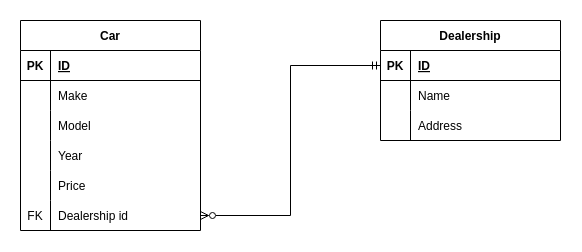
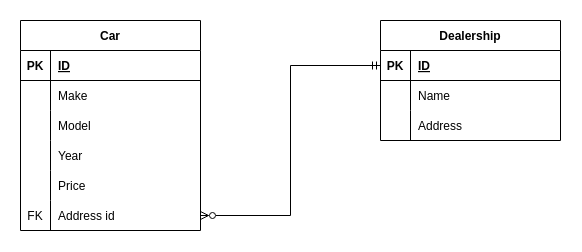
- <mxCell id="20" value="Dealership id" style="shape=partialRectangle;connectable=0;fillColor=none;top=0;left=0;bottom=0;right=0;align=left;spacingLeft=6;overflow=hidden;" vertex="1" parent="18"><mxGeometry x="30" width="150" height="30" as="geometry"><mxRectangle width="150" height="30" as="alternateBounds" /></mxGeometry></mxCell>
+ <mxCell id="20" value="Address id" style="shape=partialRectangle;connectable=0;fillColor=none;top=0;left=0;bottom=0;right=0;align=left;spacingLeft=6;overflow=hidden;" vertex="1" parent="18"><mxGeometry x="30" width="150" height="30" as="geometry"><mxRectangle width="150" height="30" as="alternateBounds" /></mxGeometry></mxCell>
